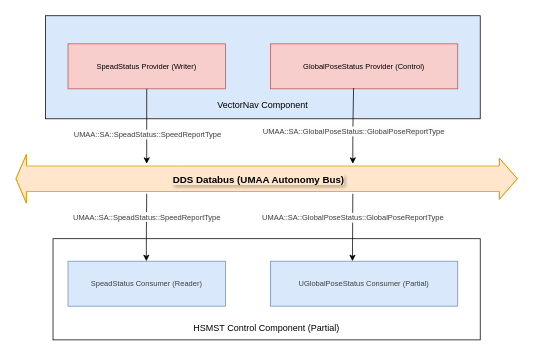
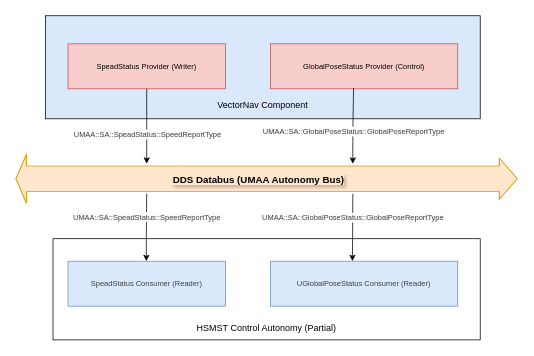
- <mxCell id="13" value="&lt;span style=&quot;color: rgb(63, 63, 63); font-size: 10px;&quot;&gt;UGlobalPoseStatus Consumer (Partial)&lt;/span&gt;" style="rounded=0;whiteSpace=wrap;html=1;fillColor=#dae8fc;strokeColor=#6c8ebf;" parent="1" vertex="1"><mxGeometry x="360" y="348" width="250" height="60" as="geometry" /></mxCell>
+ <mxCell id="13" value="&lt;span style=&quot;color: rgb(63, 63, 63); font-size: 10px;&quot;&gt;UGlobalPoseStatus Consumer (Reader)&lt;/span&gt;" style="rounded=0;whiteSpace=wrap;html=1;fillColor=#dae8fc;strokeColor=#6c8ebf;" parent="1" vertex="1"><mxGeometry x="360" y="348" width="250" height="60" as="geometry" /></mxCell>
- <mxCell id="11" value="&lt;div&gt;&lt;br&gt;&lt;/div&gt;&lt;div&gt;&lt;br&gt;&lt;/div&gt;&lt;div&gt;&lt;br&gt;&lt;/div&gt;&lt;div&gt;&lt;br&gt;&lt;/div&gt;&lt;div&gt;&lt;br&gt;&lt;/div&gt;&lt;div&gt;&lt;br&gt;&lt;/div&gt;&lt;div&gt;&lt;br&gt;&lt;/div&gt;&lt;div&gt;HSMST Control Component (Partial)&lt;/div&gt;" style="rounded=0;whiteSpace=wrap;html=1;" parent="1" vertex="1"><mxGeometry x="70" y="318" width="570" height="135" as="geometry" /></mxCell>
+ <mxCell id="11" value="&lt;div&gt;&lt;br&gt;&lt;/div&gt;&lt;div&gt;&lt;br&gt;&lt;/div&gt;&lt;div&gt;&lt;br&gt;&lt;/div&gt;&lt;div&gt;&lt;br&gt;&lt;/div&gt;&lt;div&gt;&lt;br&gt;&lt;/div&gt;&lt;div&gt;&lt;br&gt;&lt;/div&gt;&lt;div&gt;&lt;br&gt;&lt;/div&gt;&lt;div&gt;HSMST Control Autonomy (Partial)&lt;/div&gt;" style="rounded=0;whiteSpace=wrap;html=1;" parent="1" vertex="1"><mxGeometry x="70" y="318" width="570" height="135" as="geometry" /></mxCell>
